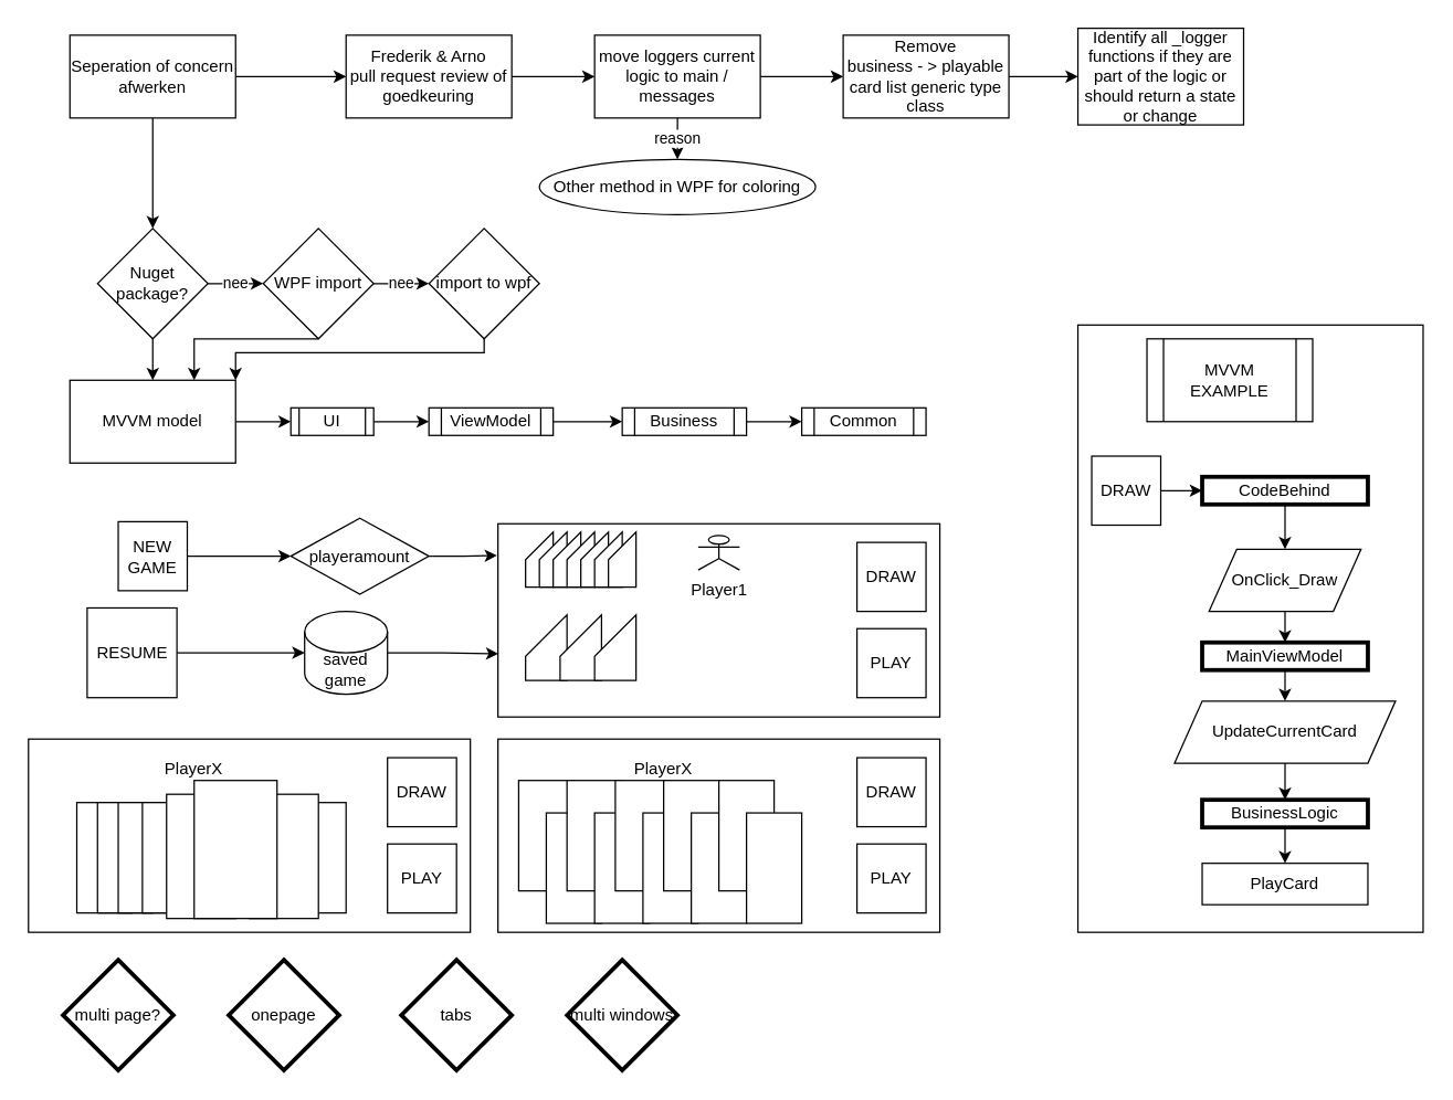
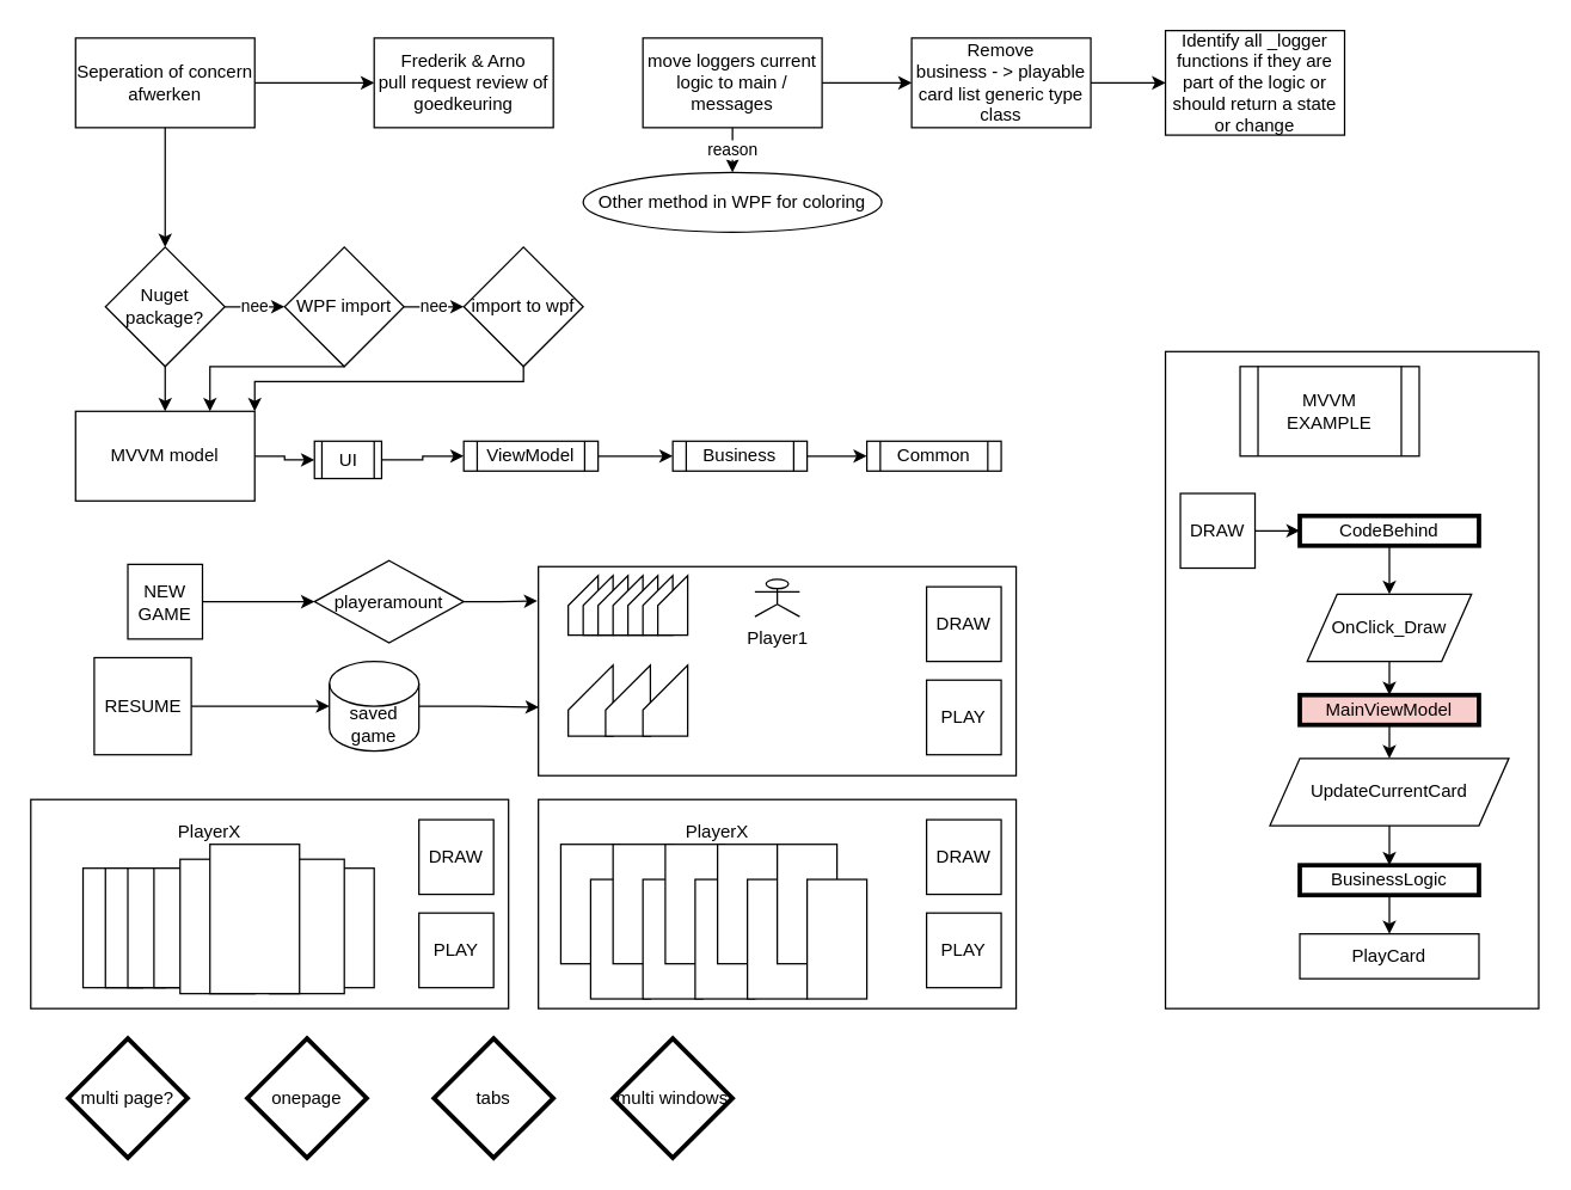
- <mxCell id="8" style="edgeStyle=orthogonalEdgeStyle;rounded=0;orthogonalLoop=1;jettySize=auto;html=1;entryX=0;entryY=0.5;entryDx=0;entryDy=0;" edge="1" parent="1" source="9" target="12"><mxGeometry relative="1" as="geometry" /></mxCell>
- <mxCell id="21" value="UI" style="shape=process;whiteSpace=wrap;html=1;backgroundOutline=1;" vertex="1" parent="1"><mxGeometry x="210" y="295" width="60" height="20" as="geometry" /></mxCell>
+ <mxCell id="21" value="UI" style="shape=process;whiteSpace=wrap;html=1;backgroundOutline=1;" vertex="1" parent="1"><mxGeometry x="210" y="295" width="45" height="25" as="geometry" /></mxCell>
- <mxCell id="86" value="MainViewModel" style="whiteSpace=wrap;html=1;strokeWidth=3;" vertex="1" parent="1"><mxGeometry x="870" y="465" width="120" height="20" as="geometry" /></mxCell>
+ <mxCell id="86" value="MainViewModel" style="whiteSpace=wrap;html=1;strokeWidth=3;fillColor=#f8cecc;" vertex="1" parent="1"><mxGeometry x="870" y="465" width="120" height="20" as="geometry" /></mxCell>
